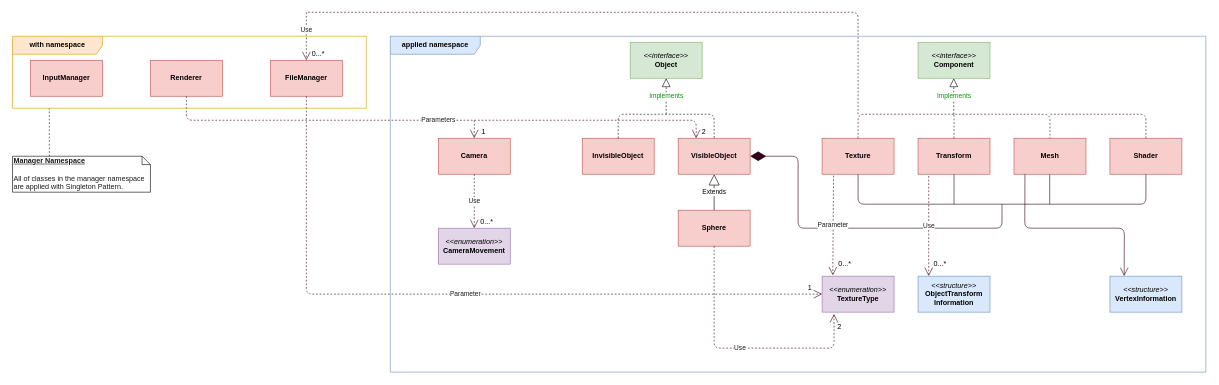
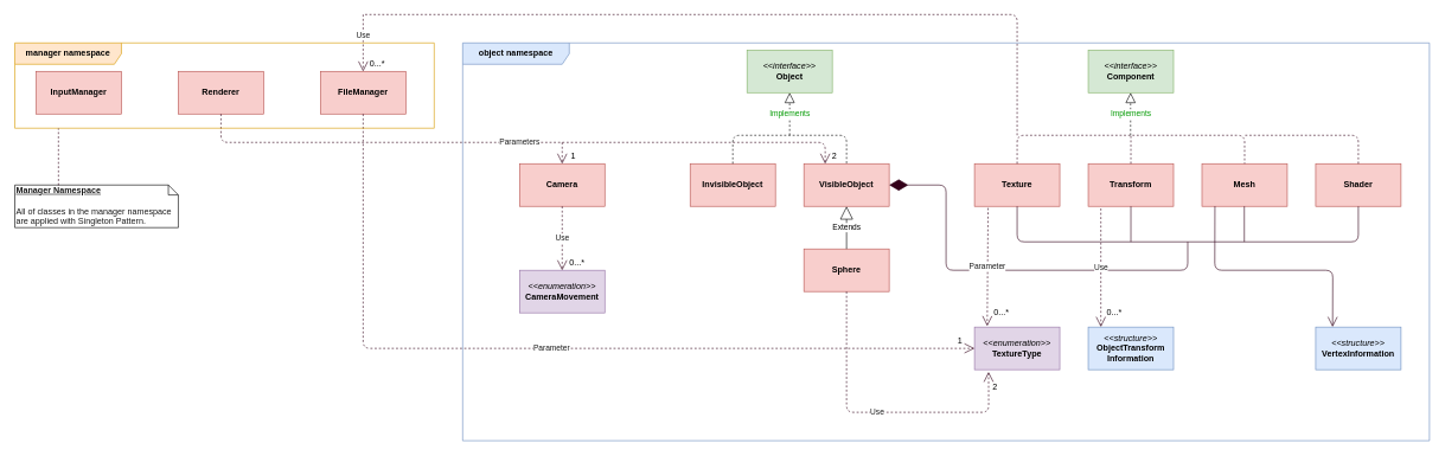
- <mxCell id="48" value="&lt;b&gt;with namespace&lt;/b&gt;" style="shape=umlFrame;whiteSpace=wrap;html=1;width=150;height=30;fillColor=#ffe6cc;strokeColor=#d79b00;" vertex="1" parent="1"><mxGeometry x="20" y="60" width="590" height="120" as="geometry" /></mxCell>
+ <mxCell id="48" value="&lt;b&gt;manager namespace&lt;/b&gt;" style="shape=umlFrame;whiteSpace=wrap;html=1;width=150;height=30;fillColor=#ffe6cc;strokeColor=#d79b00;" vertex="1" parent="1"><mxGeometry x="20" y="60" width="590" height="120" as="geometry" /></mxCell>
- <mxCell id="49" value="&lt;b&gt;applied namespace&lt;/b&gt;" style="shape=umlFrame;whiteSpace=wrap;html=1;width=150;height=30;fillColor=#dae8fc;strokeColor=#6c8ebf;" vertex="1" parent="1"><mxGeometry x="650" y="60" width="1360" height="560" as="geometry" /></mxCell>
+ <mxCell id="49" value="&lt;b&gt;object namespace&lt;/b&gt;" style="shape=umlFrame;whiteSpace=wrap;html=1;width=150;height=30;fillColor=#dae8fc;strokeColor=#6c8ebf;" vertex="1" parent="1"><mxGeometry x="650" y="60" width="1360" height="560" as="geometry" /></mxCell>
